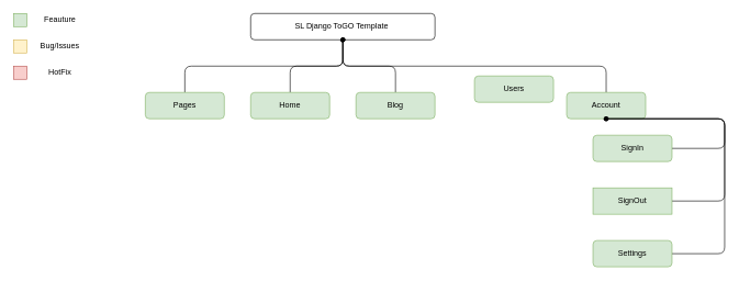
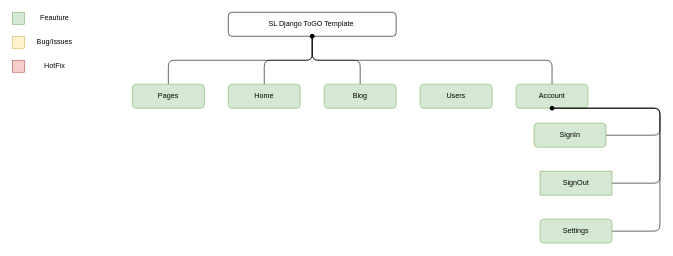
- <mxCell id="23" value="Users" style="rounded=1;whiteSpace=wrap;html=1;fillColor=#d5e8d4;strokeColor=#82b366;" vertex="1" parent="1"><mxGeometry x="720" y="115" width="120" height="40" as="geometry" /></mxCell>
+ <mxCell id="23" value="Users" style="rounded=1;whiteSpace=wrap;html=1;fillColor=#d5e8d4;strokeColor=#82b366;" vertex="1" parent="1"><mxGeometry x="700" y="140" width="120" height="40" as="geometry" /></mxCell>
- <mxCell id="20" value="SignIn" style="rounded=1;whiteSpace=wrap;html=1;fillColor=#d5e8d4;strokeColor=#82b366;" vertex="1" parent="1"><mxGeometry x="900" y="205" width="120" height="40" as="geometry" /></mxCell>
+ <mxCell id="20" value="SignIn" style="rounded=1;whiteSpace=wrap;html=1;fillColor=#d5e8d4;strokeColor=#82b366;" vertex="1" parent="1"><mxGeometry x="890" y="205" width="120" height="40" as="geometry" /></mxCell>
